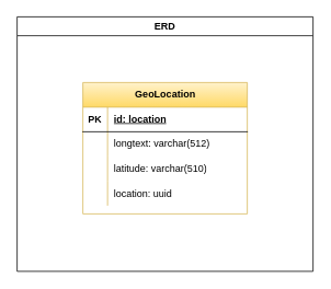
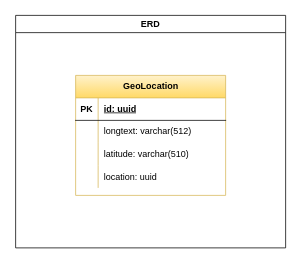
- <mxCell id="6" value="id: location" style="shape=partialRectangle;connectable=0;fillColor=none;top=0;left=0;bottom=0;right=0;align=left;spacingLeft=6;fontStyle=5;overflow=hidden;whiteSpace=wrap;html=1;" vertex="1" parent="4"><mxGeometry x="30" width="170" height="30" as="geometry"><mxRectangle width="170" height="30" as="alternateBounds" /></mxGeometry></mxCell>
+ <mxCell id="6" value="id: uuid" style="shape=partialRectangle;connectable=0;fillColor=none;top=0;left=0;bottom=0;right=0;align=left;spacingLeft=6;fontStyle=5;overflow=hidden;whiteSpace=wrap;html=1;" vertex="1" parent="4"><mxGeometry x="30" width="170" height="30" as="geometry"><mxRectangle width="170" height="30" as="alternateBounds" /></mxGeometry></mxCell>
